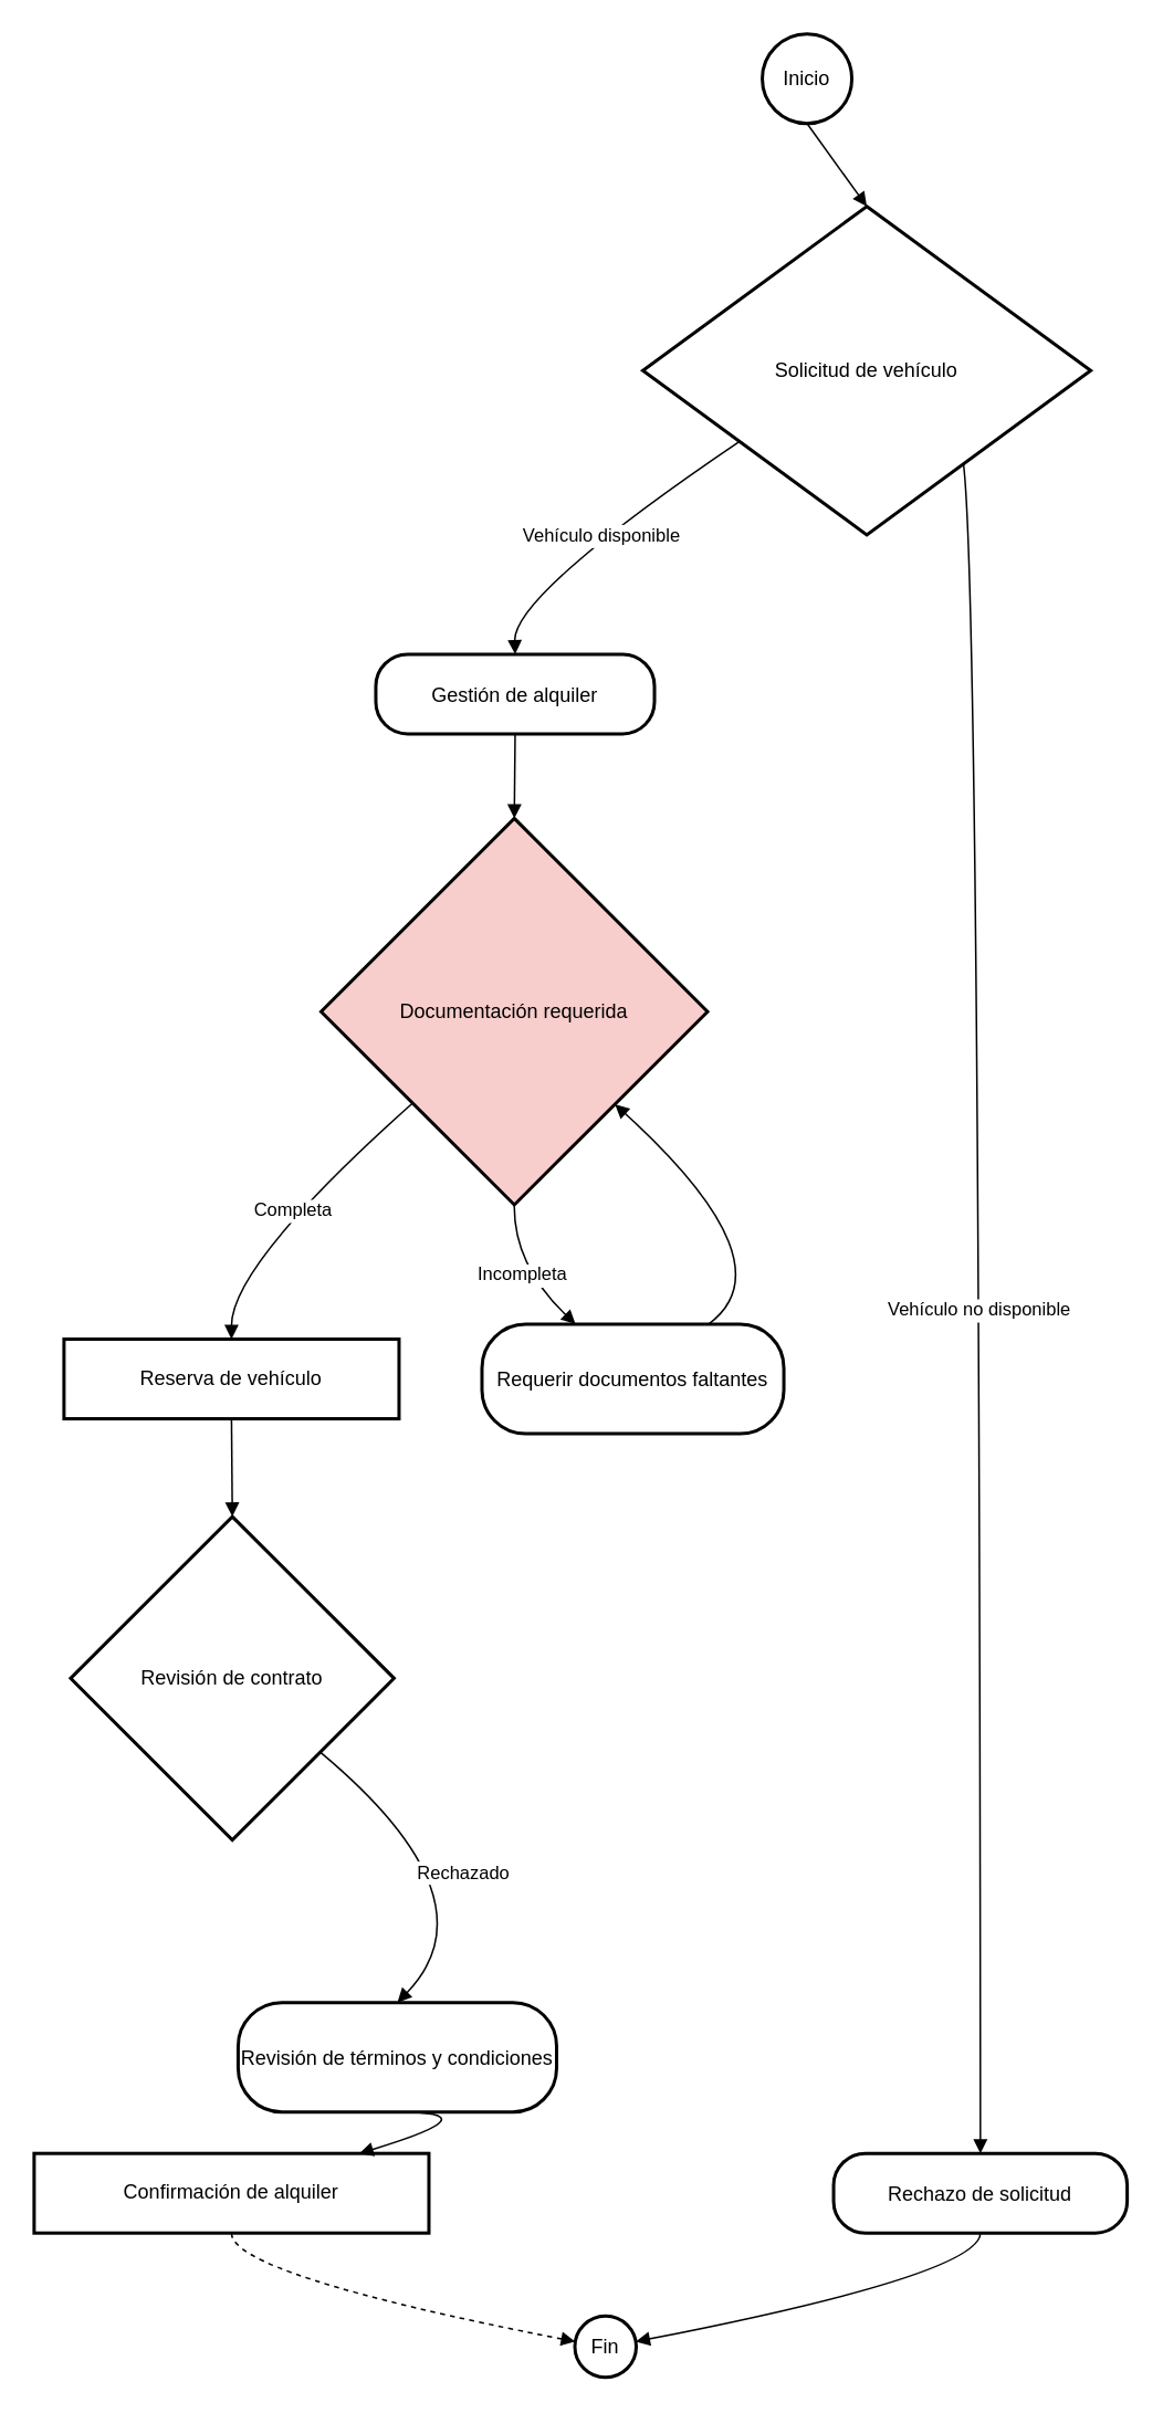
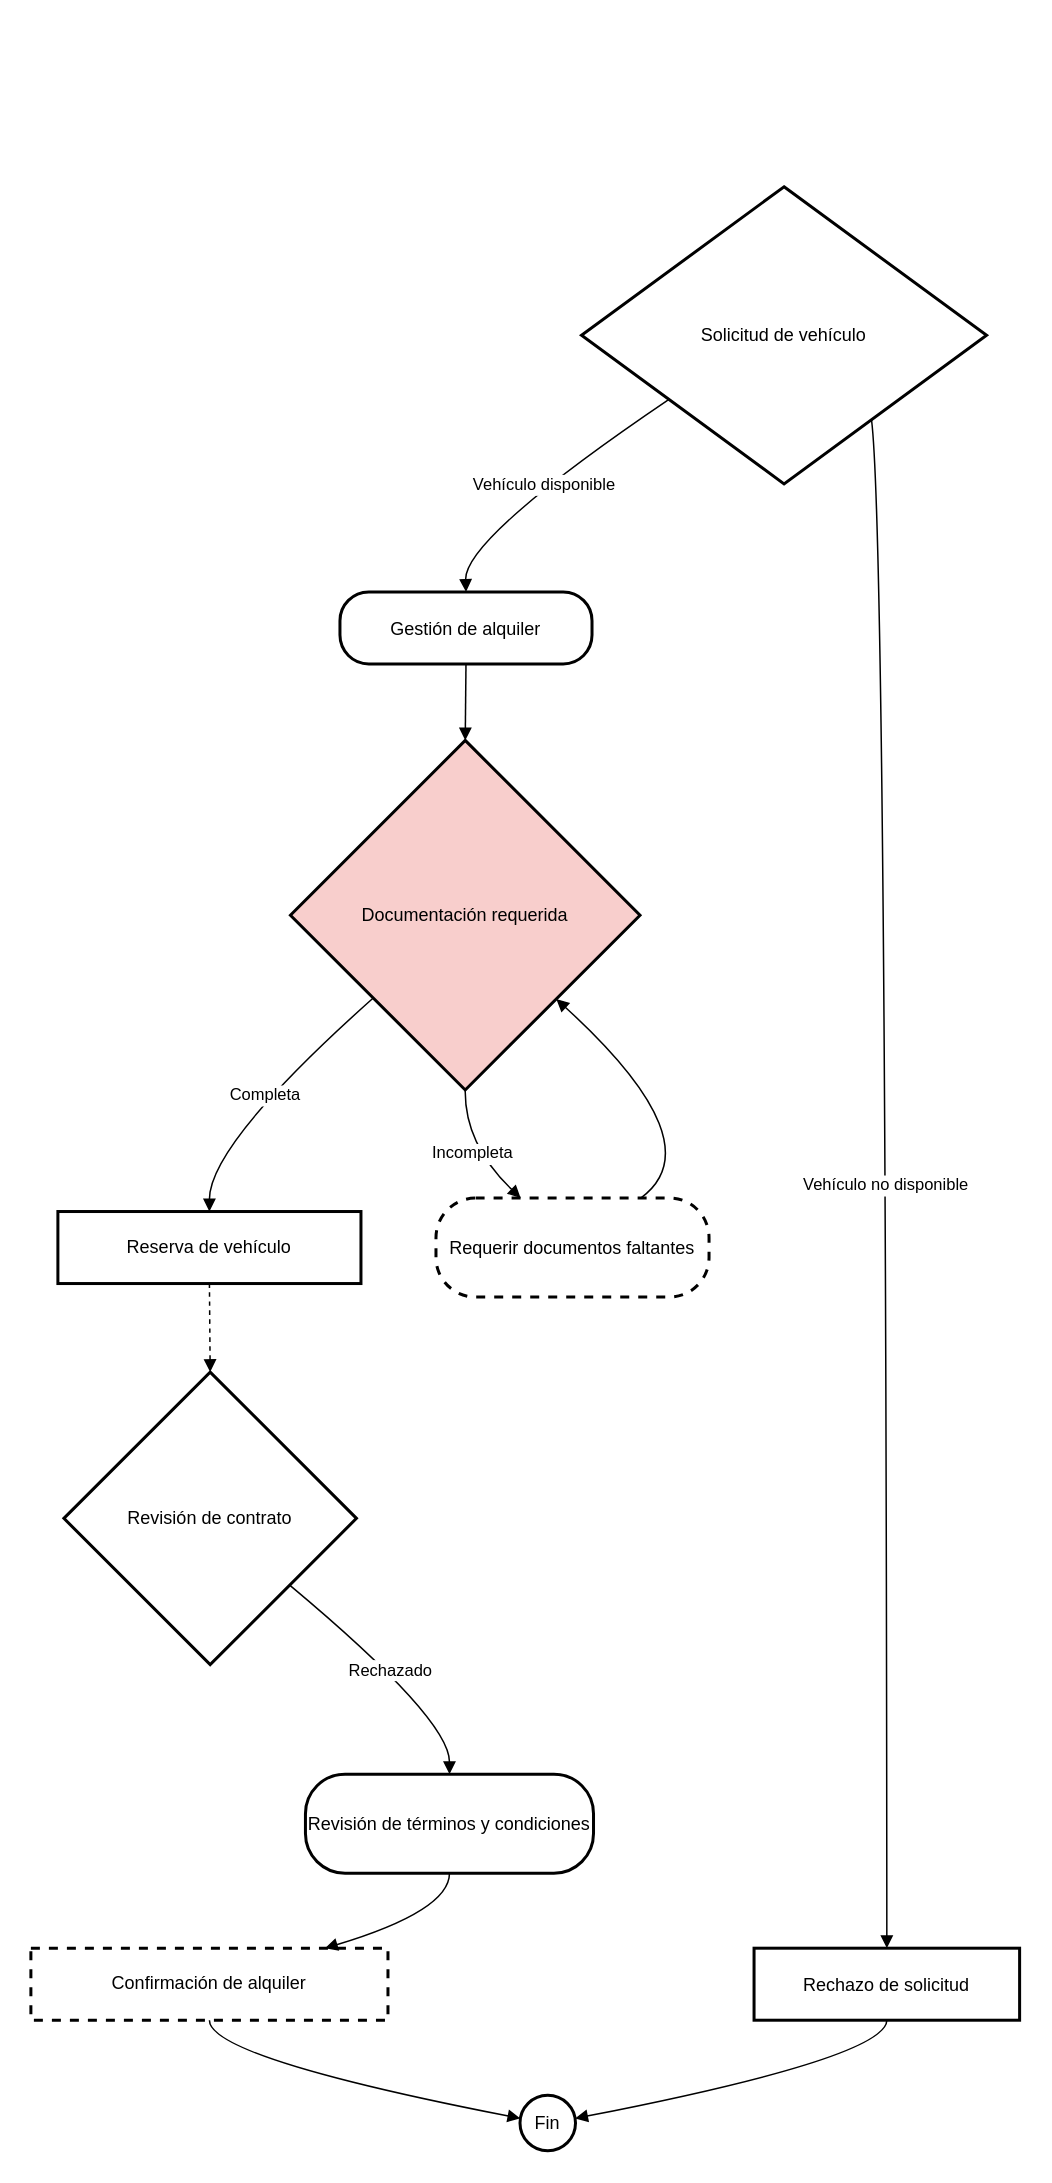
- <mxCell id="2" value="Inicio" style="ellipse;aspect=fixed;strokeWidth=2;whiteSpace=wrap;" vertex="1" parent="1"><mxGeometry x="459" y="20" width="54" height="54" as="geometry" /></mxCell>
- <mxCell id="13" value="" style="curved=1;startArrow=none;endArrow=block;exitX=0.49;exitY=1;entryX=0.5;entryY=0;" edge="1" parent="1" source="2" target="3"><mxGeometry relative="1" as="geometry"><Array as="points" /></mxGeometry></mxCell>
- <mxCell id="8" value="Requerir documentos faltantes" style="rounded=1;arcSize=40;strokeWidth=2" vertex="1" parent="1"><mxGeometry x="290" y="798" width="182" height="66" as="geometry" /></mxCell>
+ <mxCell id="8" value="Requerir documentos faltantes" style="rounded=1;arcSize=40;strokeWidth=2;dashed=1;" vertex="1" parent="1"><mxGeometry x="290" y="798" width="182" height="66" as="geometry" /></mxCell>
- <mxCell id="19" value="" style="curved=1;startArrow=none;endArrow=block;exitX=0.5;exitY=1.01;entryX=0.5;entryY=0;" edge="1" parent="1" source="7" target="9"><mxGeometry relative="1" as="geometry"><Array as="points" /></mxGeometry></mxCell>
+ <mxCell id="19" value="" style="curved=1;startArrow=none;endArrow=block;exitX=0.5;exitY=1.01;entryX=0.5;entryY=0;dashed=1;" edge="1" parent="1" source="7" target="9"><mxGeometry relative="1" as="geometry"><Array as="points" /></mxGeometry></mxCell>
- <mxCell id="11" value="Revisión de términos y condiciones" style="rounded=1;arcSize=40;strokeWidth=2" vertex="1" parent="1"><mxGeometry x="143" y="1207" width="192" height="66" as="geometry" /></mxCell>
+ <mxCell id="11" value="Revisión de términos y condiciones" style="rounded=1;arcSize=40;strokeWidth=2" vertex="1" parent="1"><mxGeometry x="203" y="1182" width="192" height="66" as="geometry" /></mxCell>
- <mxCell id="10" value="Confirmación de alquiler" style="whiteSpace=wrap;strokeWidth=2;" vertex="1" parent="1"><mxGeometry x="20" y="1298" width="238" height="48" as="geometry" /></mxCell>
+ <mxCell id="10" value="Confirmación de alquiler" style="whiteSpace=wrap;strokeWidth=2;dashed=1;" vertex="1" parent="1"><mxGeometry x="20" y="1298" width="238" height="48" as="geometry" /></mxCell>
- <mxCell id="5" value="Rechazo de solicitud" style="rounded=1;arcSize=40;strokeWidth=2" vertex="1" parent="1"><mxGeometry x="502" y="1298" width="177" height="48" as="geometry" /></mxCell>
+ <mxCell id="5" value="Rechazo de solicitud" style="arcSize=40;strokeWidth=2;rounded=0;" vertex="1" parent="1"><mxGeometry x="502" y="1298" width="177" height="48" as="geometry" /></mxCell>
- <mxCell id="23" value="" style="curved=1;startArrow=none;endArrow=block;exitX=0.5;exitY=1;entryX=0.01;entryY=0.4;dashed=1;" edge="1" parent="1" source="10" target="12"><mxGeometry relative="1" as="geometry"><Array as="points"><mxPoint x="139" y="1371" /></Array></mxGeometry></mxCell>
+ <mxCell id="23" value="" style="curved=1;startArrow=none;endArrow=block;exitX=0.5;exitY=1;entryX=0.01;entryY=0.4;" edge="1" parent="1" source="10" target="12"><mxGeometry relative="1" as="geometry"><Array as="points"><mxPoint x="139" y="1371" /></Array></mxGeometry></mxCell>
